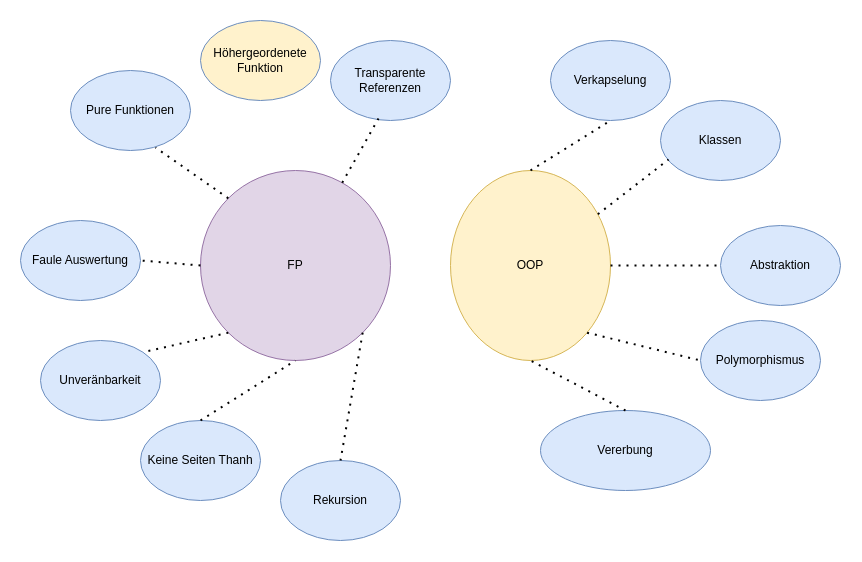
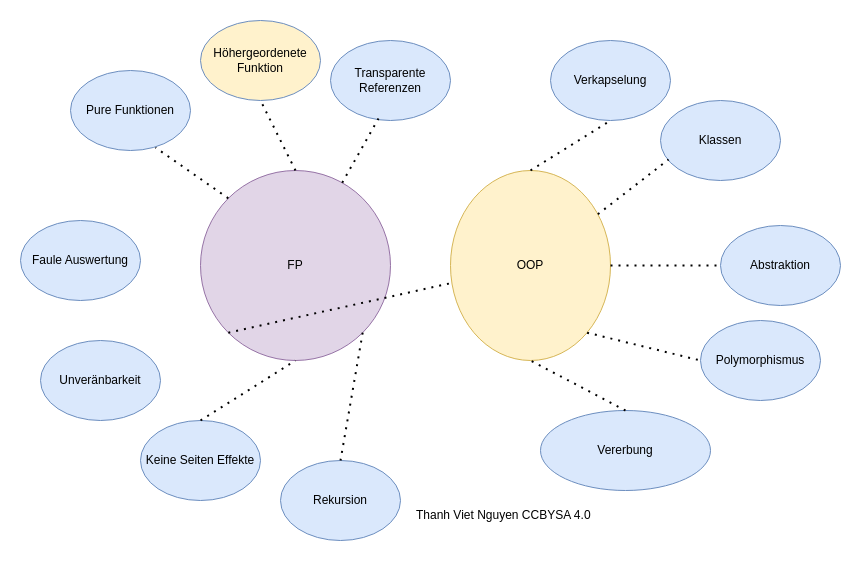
+ <mxCell id="15" value="" style="endArrow=none;dashed=1;html=1;dashPattern=1 3;strokeWidth=2;rounded=0;entryX=0.5;entryY=1;entryDx=0;entryDy=0;exitX=0.5;exitY=0;exitDx=0;exitDy=0;" parent="1" source="13" target="14" edge="1"><mxGeometry width="50" height="50" relative="1" as="geometry"><mxPoint x="370" y="260" as="sourcePoint" /><mxPoint x="420" y="210" as="targetPoint" /></mxGeometry></mxCell>
- <mxCell id="17" value="" style="endArrow=none;dashed=1;html=1;dashPattern=1 3;strokeWidth=2;rounded=0;entryX=1;entryY=0.5;entryDx=0;entryDy=0;exitX=0;exitY=0.5;exitDx=0;exitDy=0;" parent="1" source="13" target="16" edge="1"><mxGeometry width="50" height="50" relative="1" as="geometry"><mxPoint x="370" y="260" as="sourcePoint" /><mxPoint x="420" y="210" as="targetPoint" /></mxGeometry></mxCell>
- <mxCell id="19" value="" style="endArrow=none;dashed=1;html=1;dashPattern=1 3;strokeWidth=2;rounded=0;entryX=1;entryY=0;entryDx=0;entryDy=0;exitX=0;exitY=1;exitDx=0;exitDy=0;" parent="1" source="13" target="18" edge="1"><mxGeometry width="50" height="50" relative="1" as="geometry"><mxPoint x="370" y="260" as="sourcePoint" /><mxPoint x="420" y="210" as="targetPoint" /></mxGeometry></mxCell>
+ <mxCell id="19" value="" style="endArrow=none;dashed=1;html=1;dashPattern=1 3;strokeWidth=2;rounded=0;exitX=0;exitY=1;exitDx=0;exitDy=0;" parent="1" source="13" target="2" edge="1"><mxGeometry width="50" height="50" relative="1" as="geometry"><mxPoint x="370" y="260" as="sourcePoint" /><mxPoint x="420" y="210" as="targetPoint" /></mxGeometry></mxCell>
- <mxCell id="20" value="Keine Seiten Thanh" style="ellipse;whiteSpace=wrap;html=1;fillColor=#dae8fc;strokeColor=#6c8ebf;" parent="1" vertex="1"><mxGeometry x="140" y="420" width="120" height="80" as="geometry" /></mxCell>
+ <mxCell id="20" value="Keine Seiten Effekte" style="ellipse;whiteSpace=wrap;html=1;fillColor=#dae8fc;strokeColor=#6c8ebf;" parent="1" vertex="1"><mxGeometry x="140" y="420" width="120" height="80" as="geometry" /></mxCell>
+ <mxCell id="28" value="Thanh Viet Nguyen CCBYSA 4.0" style="text;strokeColor=none;fillColor=none;align=left;verticalAlign=middle;spacingLeft=4;spacingRight=4;overflow=hidden;points=[[0,0.5],[1,0.5]];portConstraint=eastwest;rotatable=0;whiteSpace=wrap;html=1;" parent="1" vertex="1"><mxGeometry x="410" y="500" width="200" height="30" as="geometry" /></mxCell>
